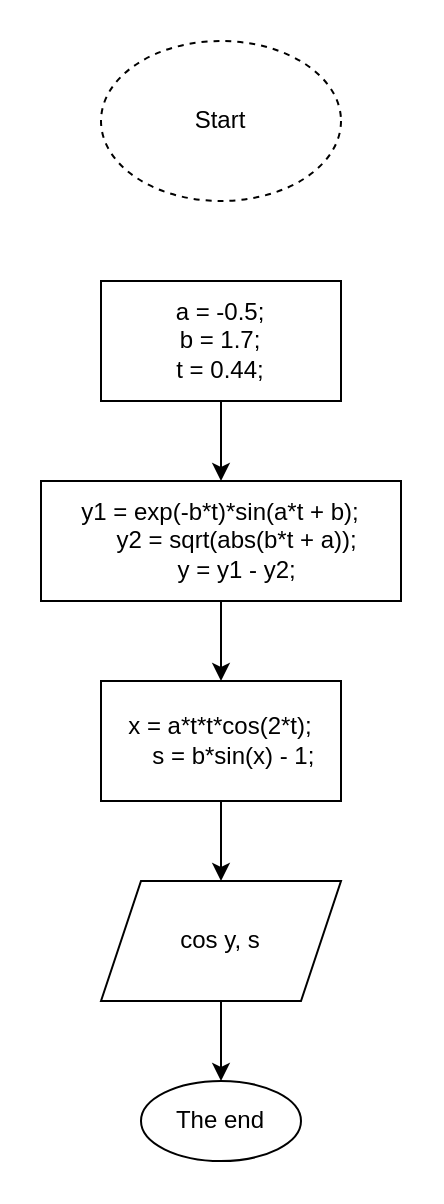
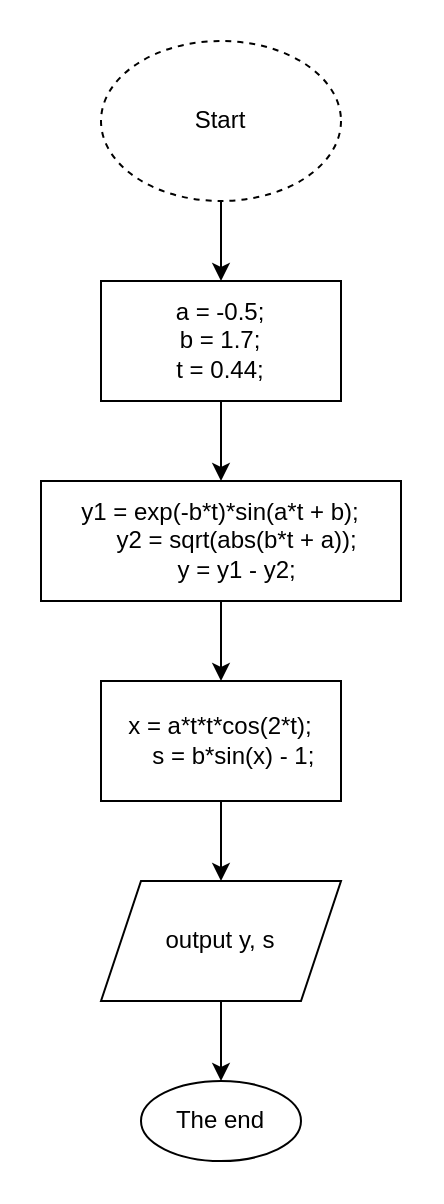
+ <mxCell id="2" value="" style="edgeStyle=orthogonalEdgeStyle;rounded=0;orthogonalLoop=1;jettySize=auto;html=1;" edge="1" parent="1" source="3" target="5"><mxGeometry relative="1" as="geometry" /></mxCell>
- <mxCell id="11" value="cos y, s" style="shape=parallelogram;perimeter=parallelogramPerimeter;whiteSpace=wrap;html=1;fixedSize=1;" vertex="1" parent="1"><mxGeometry x="50" y="440" width="120" height="60" as="geometry" /></mxCell>
+ <mxCell id="11" value="output y, s" style="shape=parallelogram;perimeter=parallelogramPerimeter;whiteSpace=wrap;html=1;fixedSize=1;" vertex="1" parent="1"><mxGeometry x="50" y="440" width="120" height="60" as="geometry" /></mxCell>
